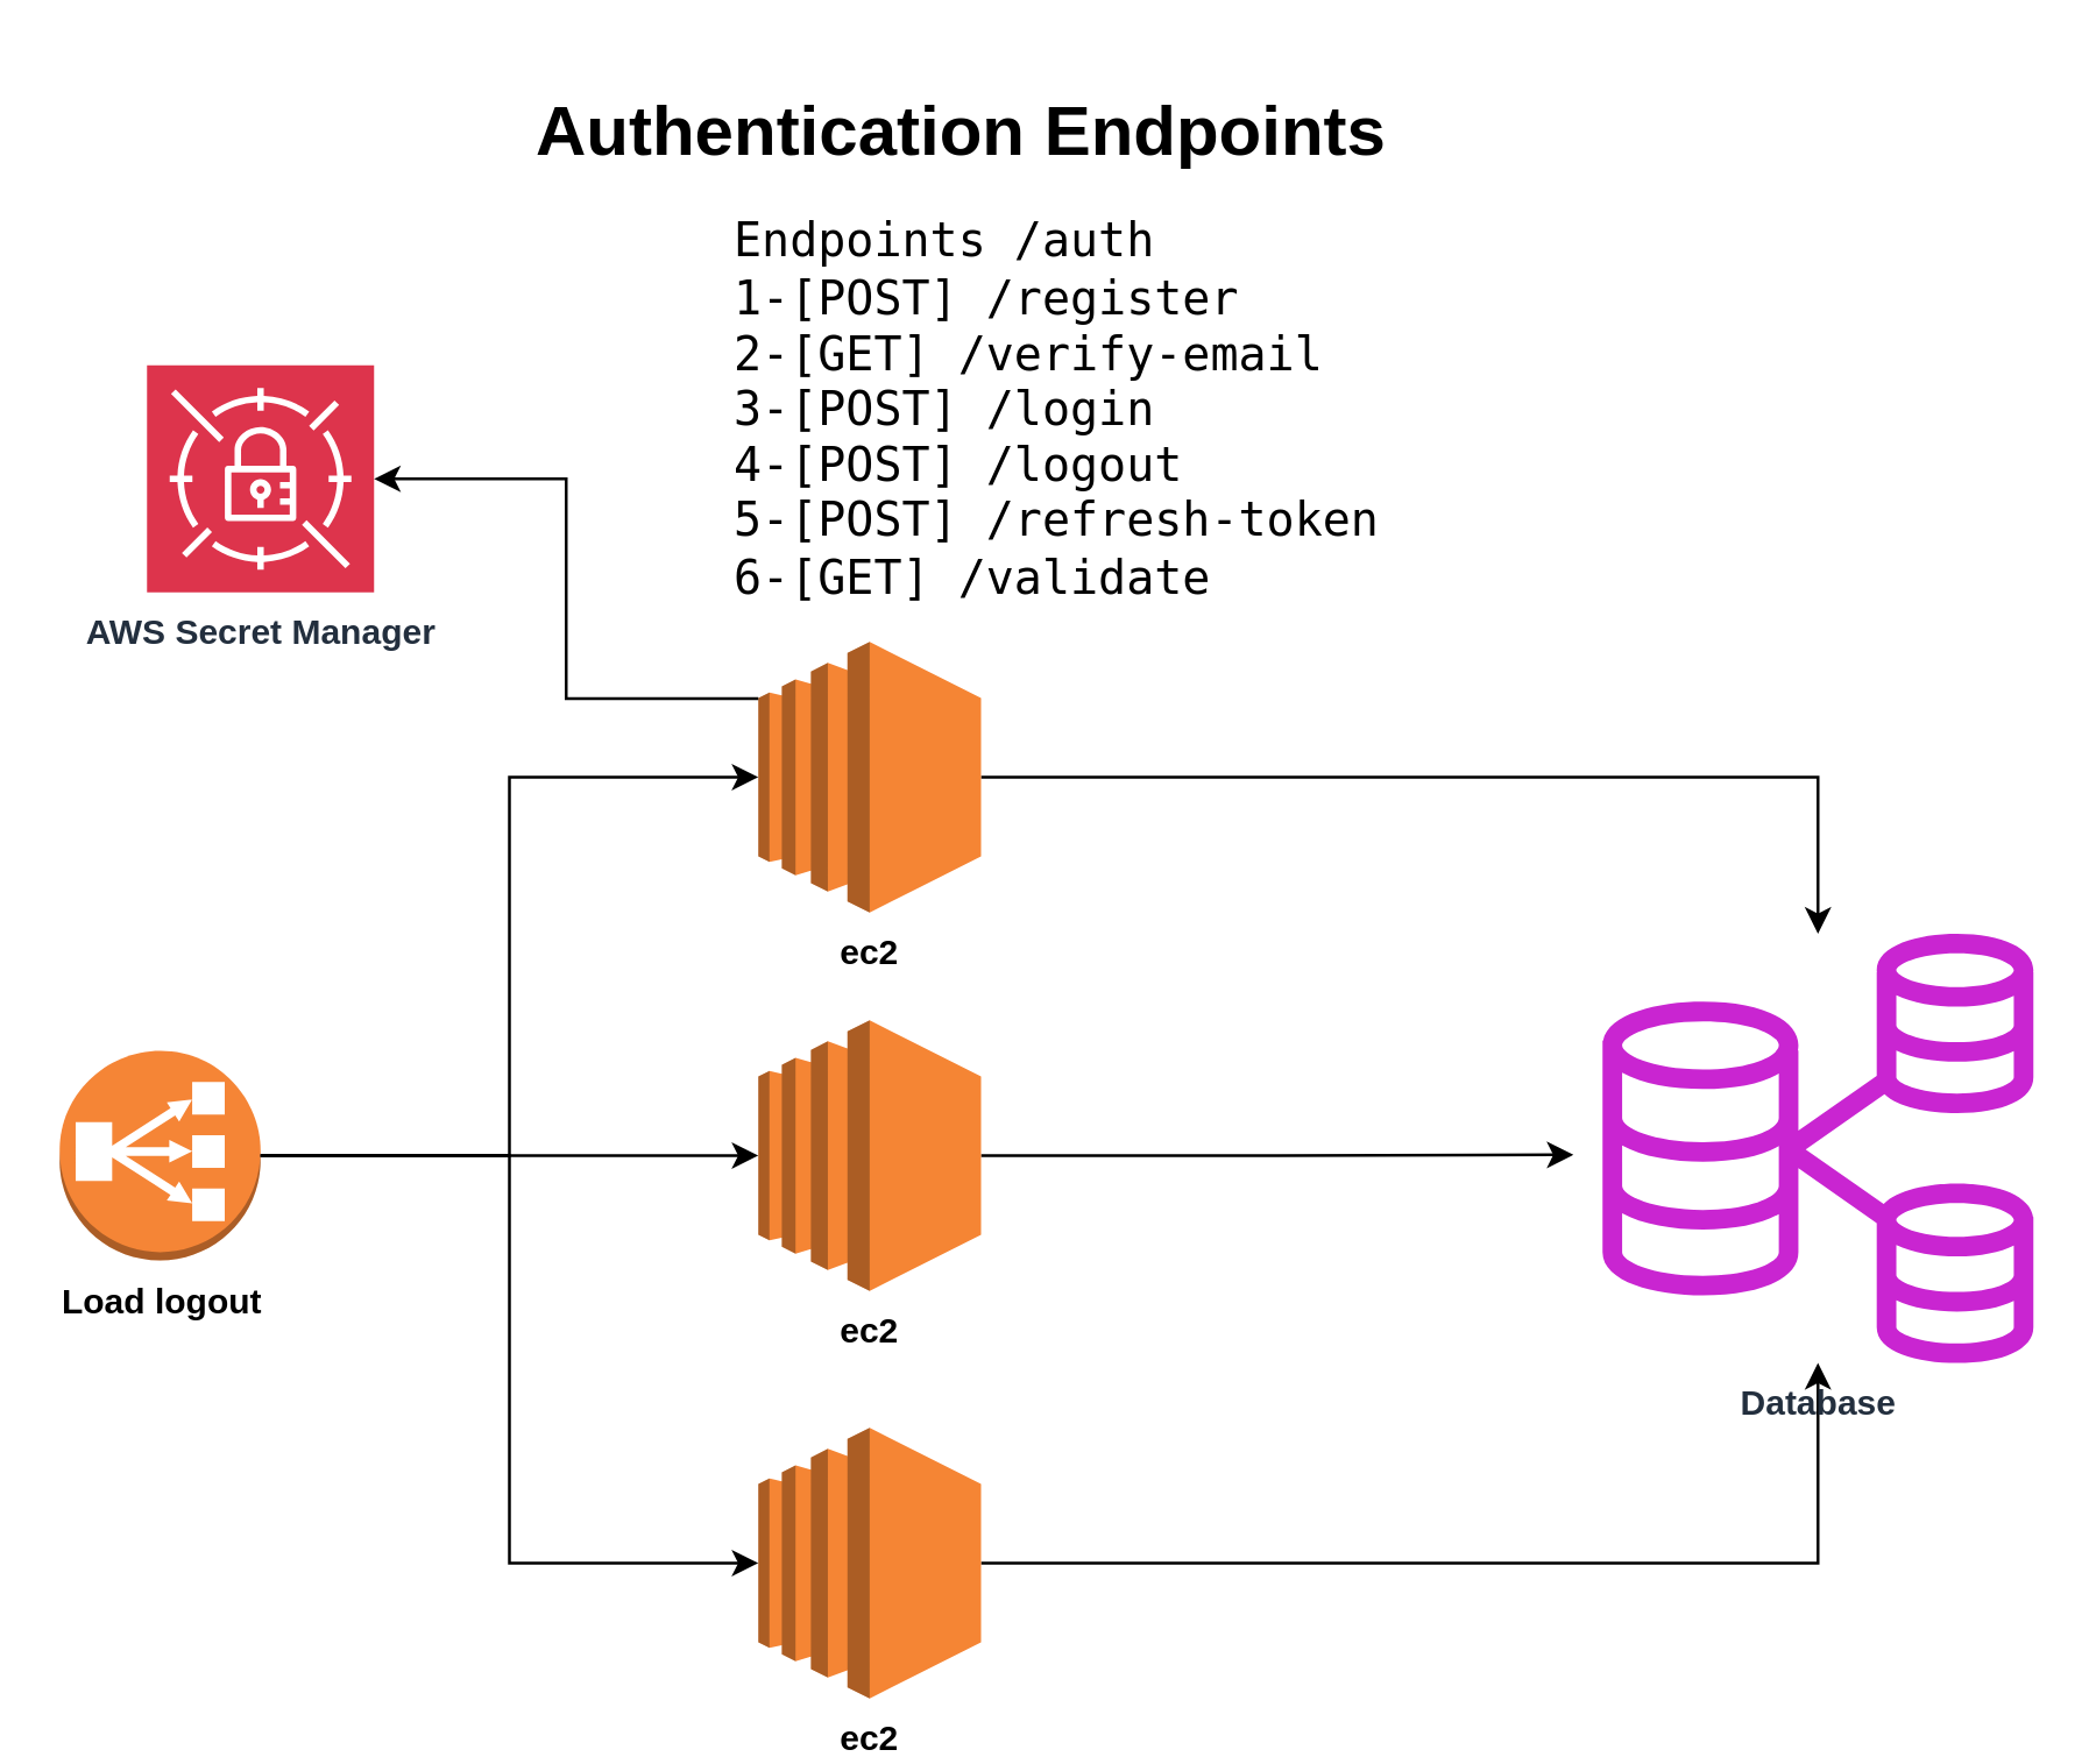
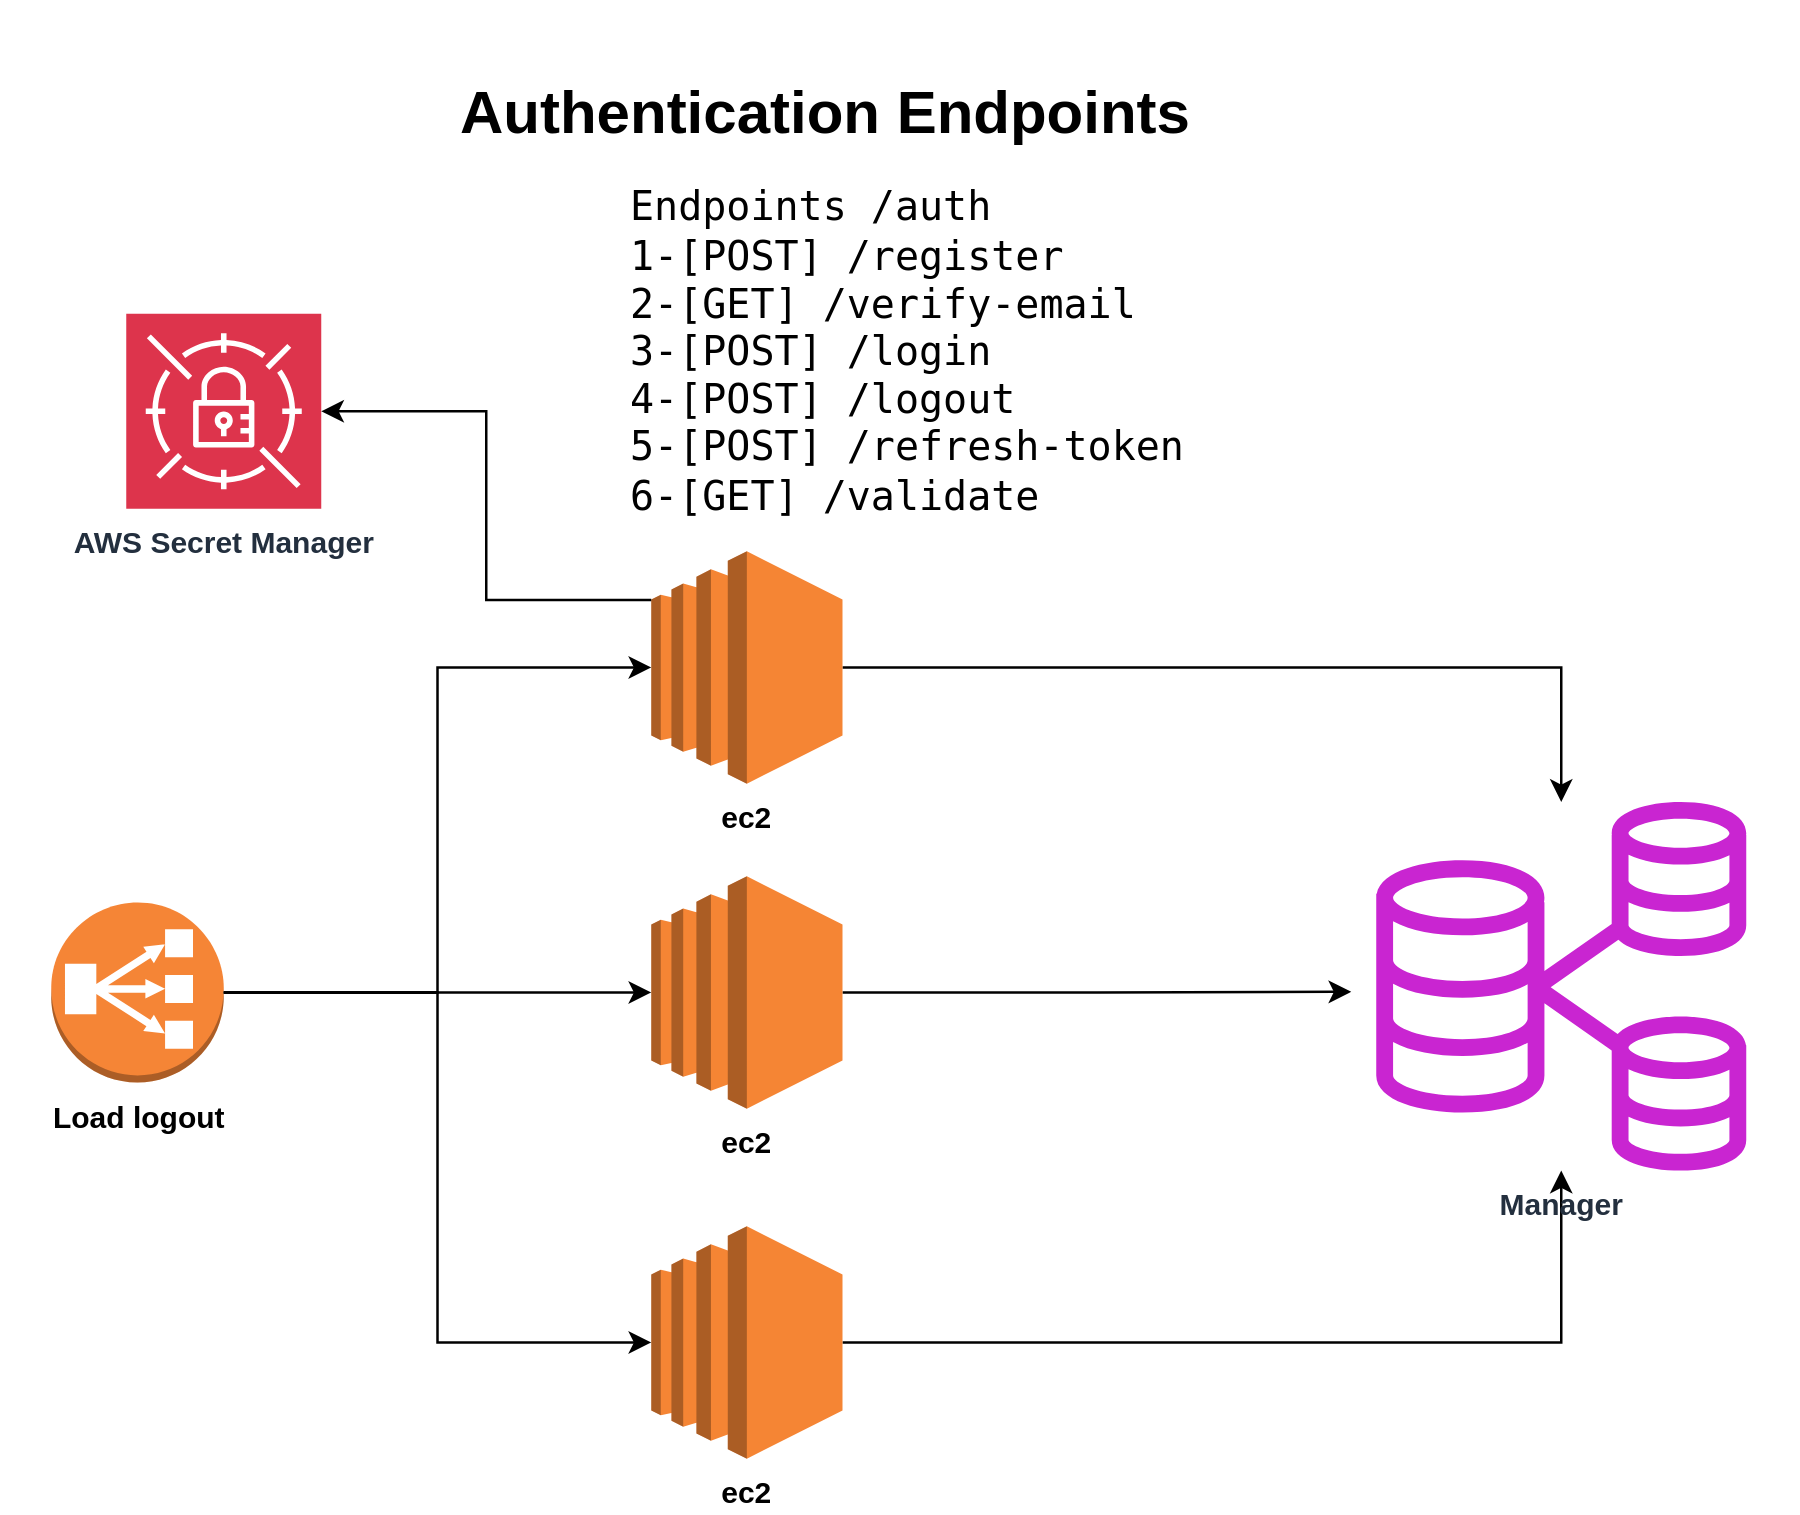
- <mxCell id="12" value="Database" style="sketch=0;outlineConnect=0;fontColor=#232F3E;gradientColor=none;fillColor=#C925D1;strokeColor=none;dashed=0;verticalLabelPosition=bottom;verticalAlign=top;align=center;html=1;fontSize=12;fontStyle=1;aspect=fixed;pointerEvents=1;shape=mxgraph.aws4.rds_multi_az_db_cluster;" parent="1" vertex="1"><mxGeometry x="550" y="320" width="148" height="148" as="geometry" /></mxCell>
+ <mxCell id="12" value="Manager" style="sketch=0;outlineConnect=0;fontColor=#232F3E;gradientColor=none;fillColor=#C925D1;strokeColor=none;dashed=0;verticalLabelPosition=bottom;verticalAlign=top;align=center;html=1;fontSize=12;fontStyle=1;aspect=fixed;pointerEvents=1;shape=mxgraph.aws4.rds_multi_az_db_cluster;" parent="1" vertex="1"><mxGeometry x="550" y="320" width="148" height="148" as="geometry" /></mxCell>
